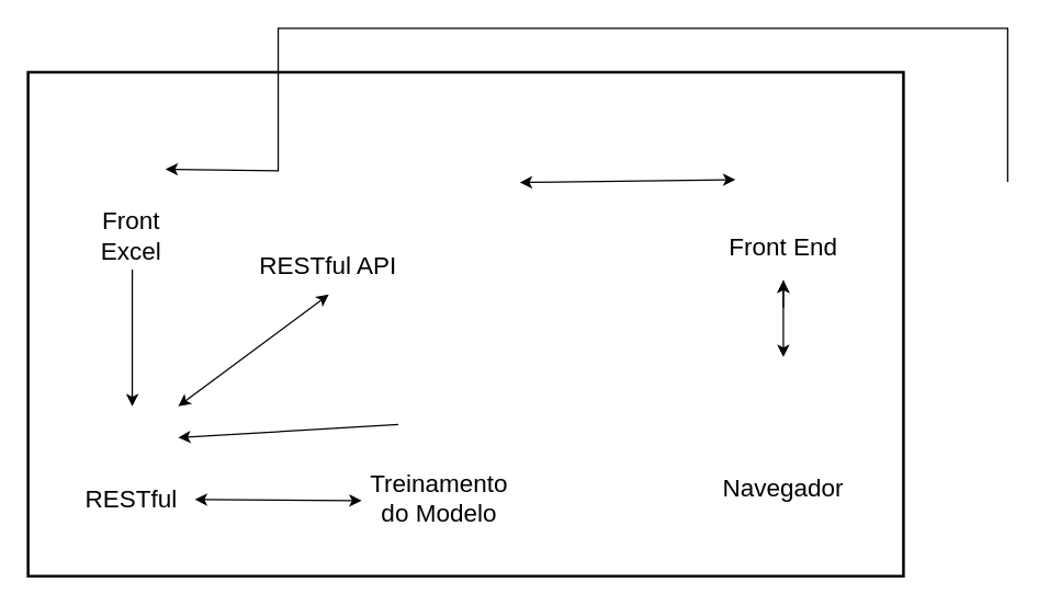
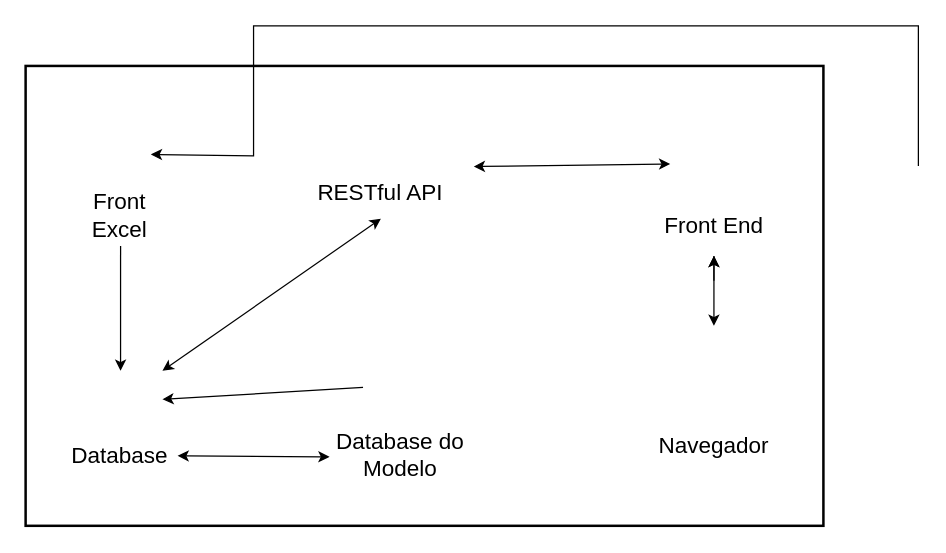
- <mxCell id="21" value="RESTful API" style="text;html=1;strokeColor=none;fillColor=none;align=center;verticalAlign=middle;whiteSpace=wrap;rounded=0;fontSize=18;" vertex="1" parent="1"><mxGeometry x="186.113" y="174.22" width="106.4" height="40" as="geometry" /></mxCell>
+ <mxCell id="21" value="RESTful API" style="text;html=1;strokeColor=none;fillColor=none;align=center;verticalAlign=middle;whiteSpace=wrap;rounded=0;fontSize=18;" vertex="1" parent="1"><mxGeometry x="251.113" y="134.22" width="106.4" height="40" as="geometry" /></mxCell>
- <mxCell id="15" value="RESTful" style="text;html=1;strokeColor=none;fillColor=none;align=center;verticalAlign=middle;whiteSpace=wrap;rounded=0;fontSize=18;" vertex="1" parent="14"><mxGeometry y="48" width="91.2" height="40" as="geometry" /></mxCell>
+ <mxCell id="15" value="Database" style="text;html=1;strokeColor=none;fillColor=none;align=center;verticalAlign=middle;whiteSpace=wrap;rounded=0;fontSize=18;" vertex="1" parent="14"><mxGeometry y="48" width="91.2" height="40" as="geometry" /></mxCell>
- <mxCell id="23" value="Treinamento do Modelo" style="text;html=1;strokeColor=none;fillColor=none;align=center;verticalAlign=middle;whiteSpace=wrap;rounded=0;fontSize=18;" vertex="1" parent="1"><mxGeometry x="266.803" y="344" width="106.4" height="40" as="geometry" /></mxCell>
+ <mxCell id="23" value="Database do Modelo" style="text;html=1;strokeColor=none;fillColor=none;align=center;verticalAlign=middle;whiteSpace=wrap;rounded=0;fontSize=18;" vertex="1" parent="1"><mxGeometry x="266.803" y="344" width="106.4" height="40" as="geometry" /></mxCell>
